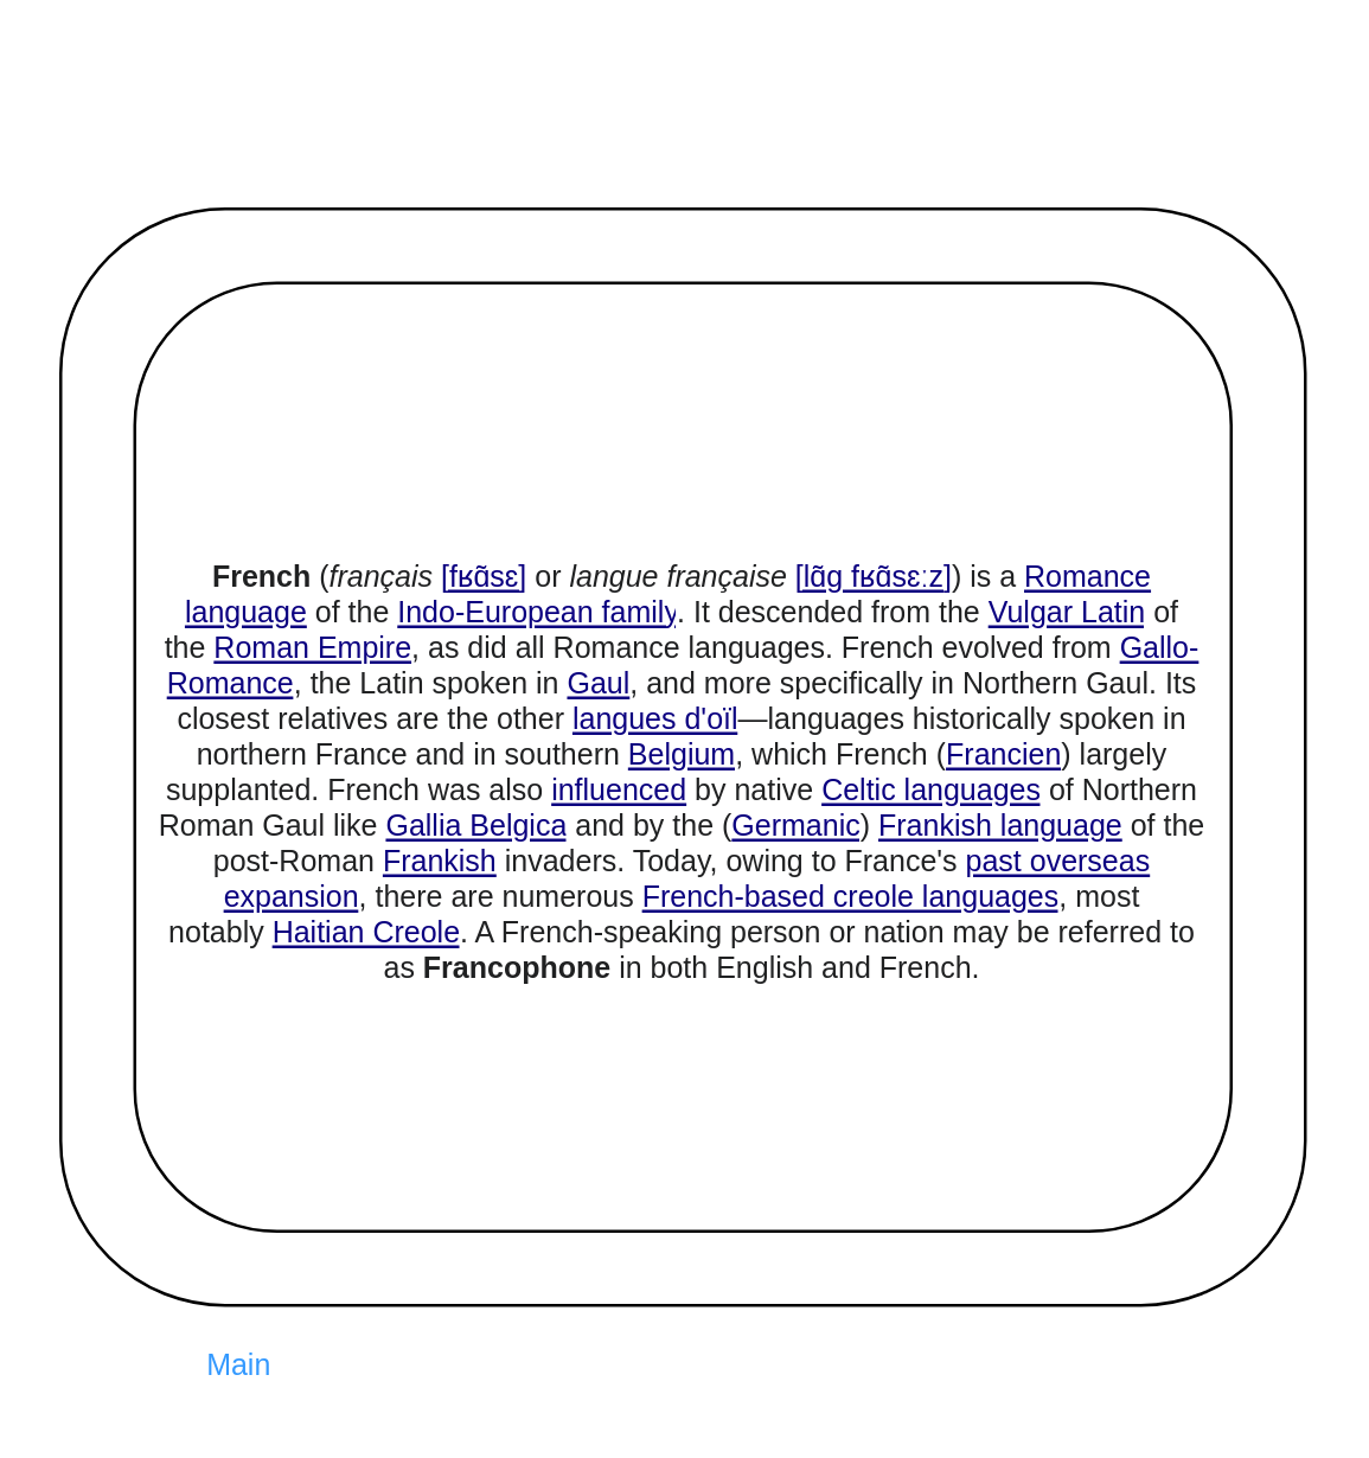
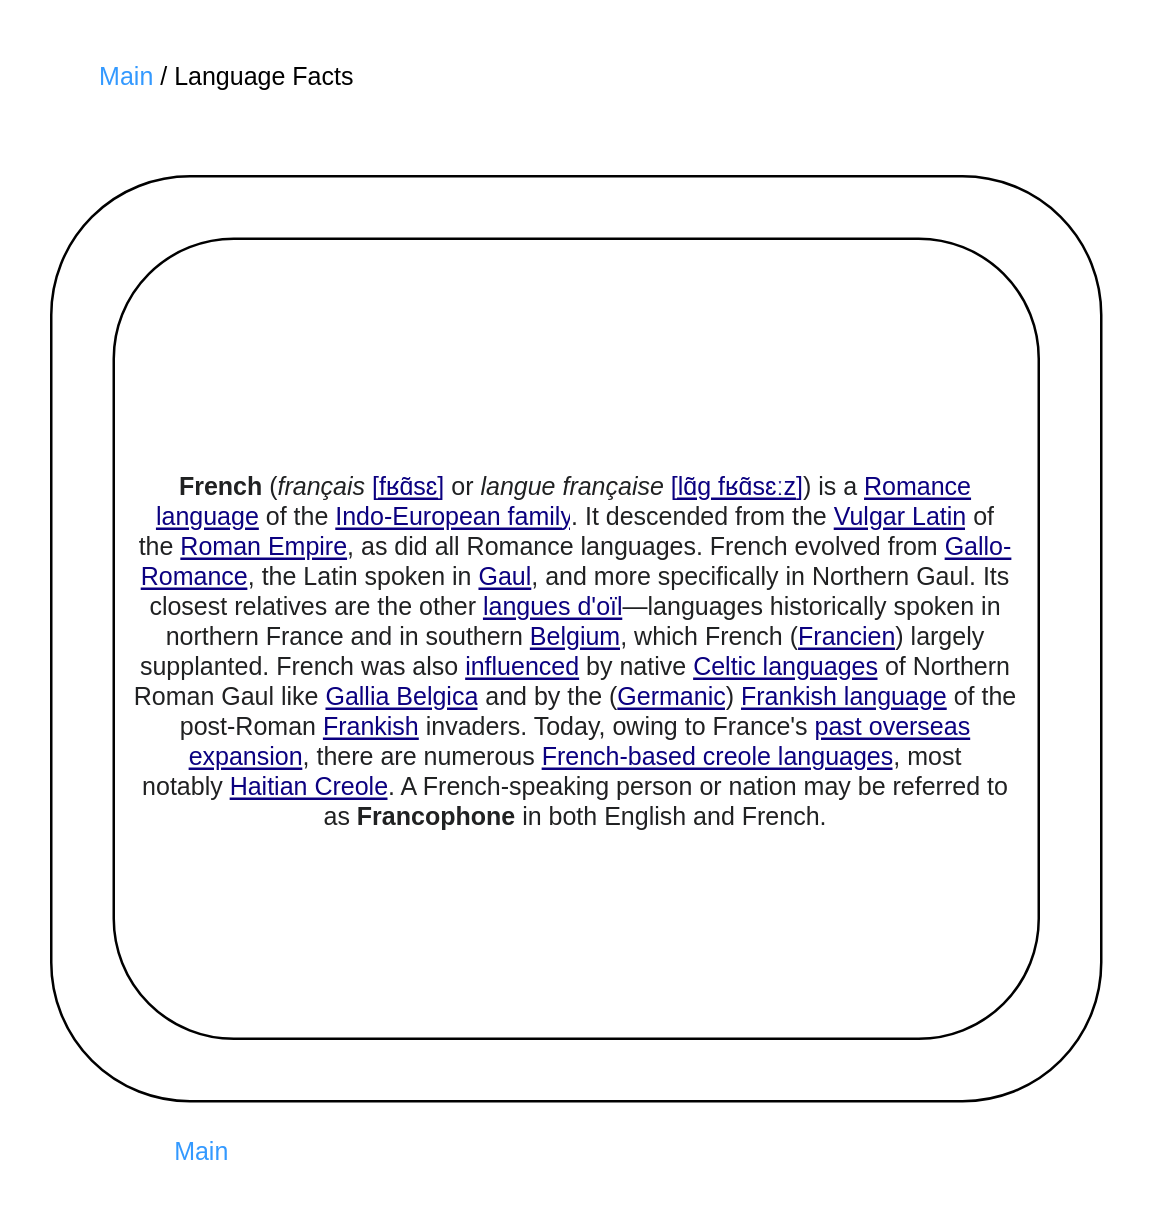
+ <mxCell id="5" value="&lt;font color=&quot;#3399ff&quot;&gt;Main &lt;/font&gt;/ Language Facts" style="text;html=1;align=center;verticalAlign=middle;resizable=0;points=[];autosize=1;fontSize=10;" vertex="1" parent="1"><mxGeometry x="30" y="20" width="120" height="20" as="geometry" /></mxCell>
